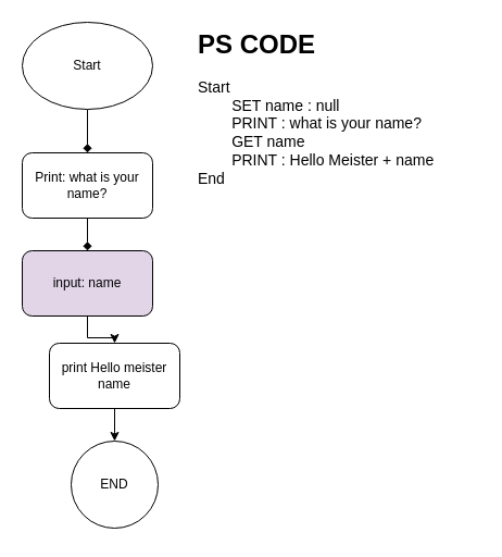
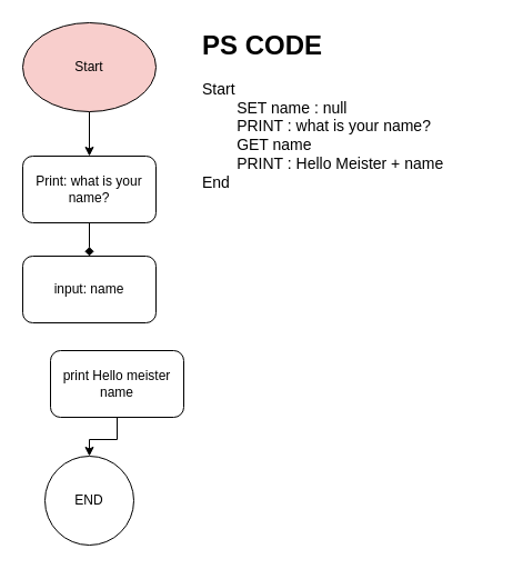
- <mxCell id="3" value="Start" style="ellipse;whiteSpace=wrap;html=1;" vertex="1" parent="1"><mxGeometry x="20" y="20" width="120" height="80" as="geometry" /></mxCell>
+ <mxCell id="3" value="Start" style="ellipse;whiteSpace=wrap;html=1;fillColor=#f8cecc;" vertex="1" parent="1"><mxGeometry x="20" y="20" width="120" height="80" as="geometry" /></mxCell>
- <mxCell id="2" value="" style="edgeStyle=orthogonalEdgeStyle;rounded=0;orthogonalLoop=1;jettySize=auto;html=1;endArrow=diamond;" edge="1" parent="1" source="3" target="5"><mxGeometry relative="1" as="geometry" /></mxCell>
+ <mxCell id="2" value="" style="edgeStyle=orthogonalEdgeStyle;rounded=0;orthogonalLoop=1;jettySize=auto;html=1;" edge="1" parent="1" source="3" target="5"><mxGeometry relative="1" as="geometry" /></mxCell>
- <mxCell id="7" value="input: name" style="rounded=1;whiteSpace=wrap;html=1;fillColor=#e1d5e7;" vertex="1" parent="1"><mxGeometry x="20" y="230" width="120" height="60" as="geometry" /></mxCell>
+ <mxCell id="7" value="input: name" style="rounded=1;whiteSpace=wrap;html=1;" vertex="1" parent="1"><mxGeometry x="20" y="230" width="120" height="60" as="geometry" /></mxCell>
- <mxCell id="6" value="" style="edgeStyle=orthogonalEdgeStyle;rounded=0;orthogonalLoop=1;jettySize=auto;html=1;" edge="1" parent="1" source="7" target="9"><mxGeometry relative="1" as="geometry" /></mxCell>
- <mxCell id="10" value="END" style="ellipse;whiteSpace=wrap;html=1;aspect=fixed;" vertex="1" parent="1"><mxGeometry x="65" y="405" width="80" height="80" as="geometry" /></mxCell>
+ <mxCell id="10" value="END" style="ellipse;whiteSpace=wrap;html=1;aspect=fixed;" vertex="1" parent="1"><mxGeometry x="40" y="410" width="80" height="80" as="geometry" /></mxCell>
